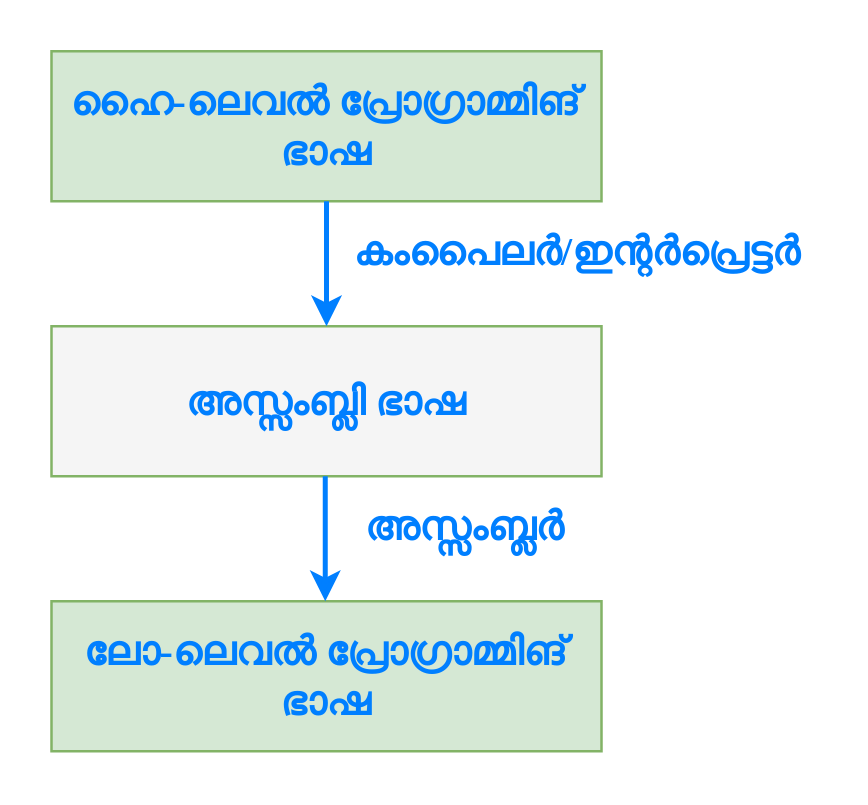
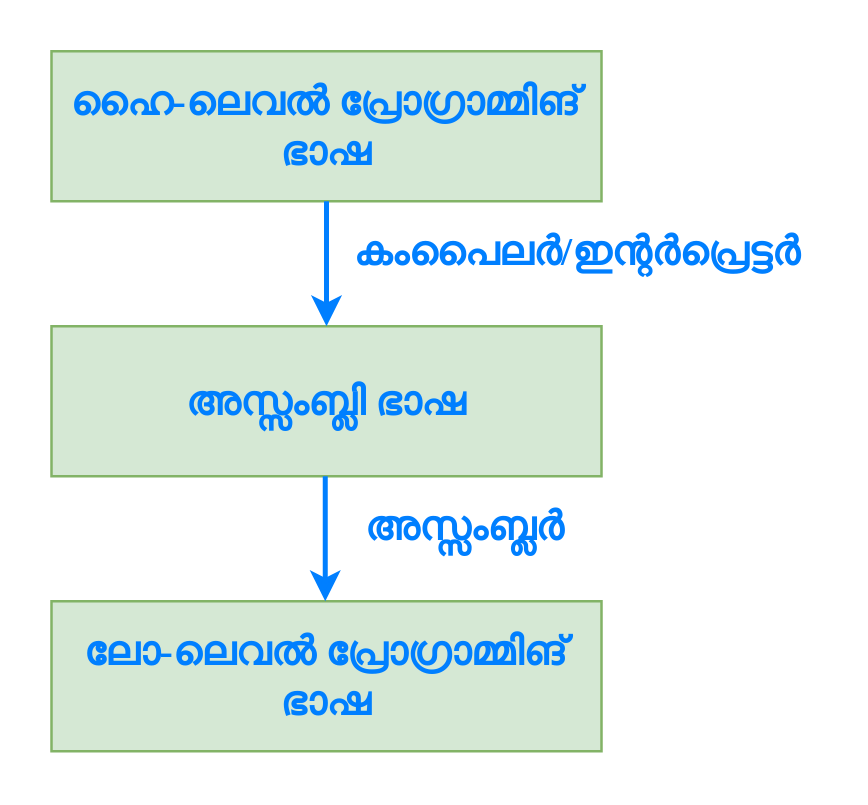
- <mxCell id="3" value="&lt;font face=&quot;Gayathri&quot; data-font-src=&quot;https://fonts.googleapis.com/css?family=Gayathri&quot; style=&quot;font-size: 16px&quot; color=&quot;#007fff&quot;&gt;&lt;b&gt;അസ്സംബ്ലി ഭാഷ&lt;/b&gt;&lt;/font&gt;" style="rounded=0;whiteSpace=wrap;html=1;fillColor=#f5f5f5;strokeColor=#82b366;" vertex="1" parent="1"><mxGeometry x="20" y="130" width="220" height="60" as="geometry" /></mxCell>
+ <mxCell id="3" value="&lt;font face=&quot;Gayathri&quot; data-font-src=&quot;https://fonts.googleapis.com/css?family=Gayathri&quot; style=&quot;font-size: 16px&quot; color=&quot;#007fff&quot;&gt;&lt;b&gt;അസ്സംബ്ലി ഭാഷ&lt;/b&gt;&lt;/font&gt;" style="rounded=0;whiteSpace=wrap;html=1;fillColor=#d5e8d4;strokeColor=#82b366;" vertex="1" parent="1"><mxGeometry x="20" y="130" width="220" height="60" as="geometry" /></mxCell>
